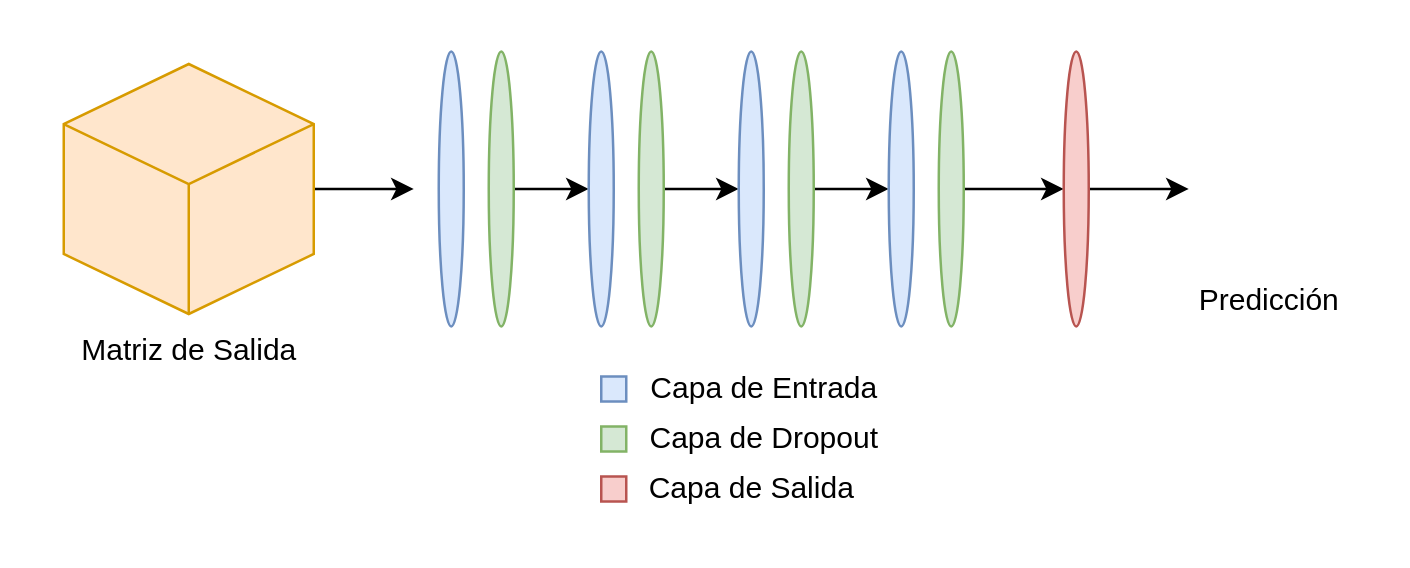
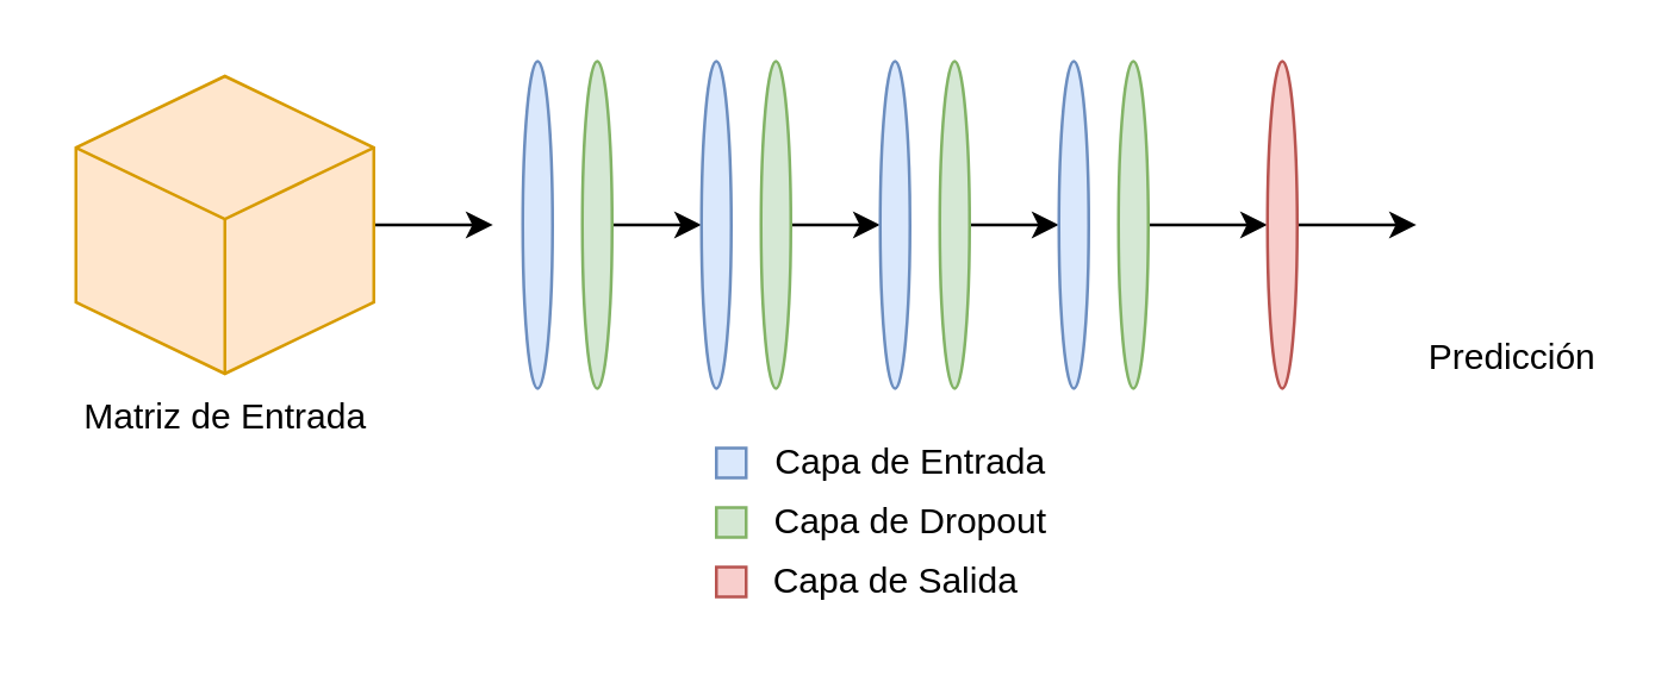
- <mxCell id="19" value="Matriz de Salida" style="text;html=1;align=center;verticalAlign=middle;resizable=0;points=[];autosize=1;strokeColor=none;fillColor=none;" parent="1" vertex="1"><mxGeometry x="20" y="130" width="110" height="20" as="geometry" /></mxCell>
+ <mxCell id="19" value="Matriz de Entrada" style="text;html=1;align=center;verticalAlign=middle;resizable=0;points=[];autosize=1;strokeColor=none;fillColor=none;" parent="1" vertex="1"><mxGeometry x="20" y="130" width="110" height="20" as="geometry" /></mxCell>
